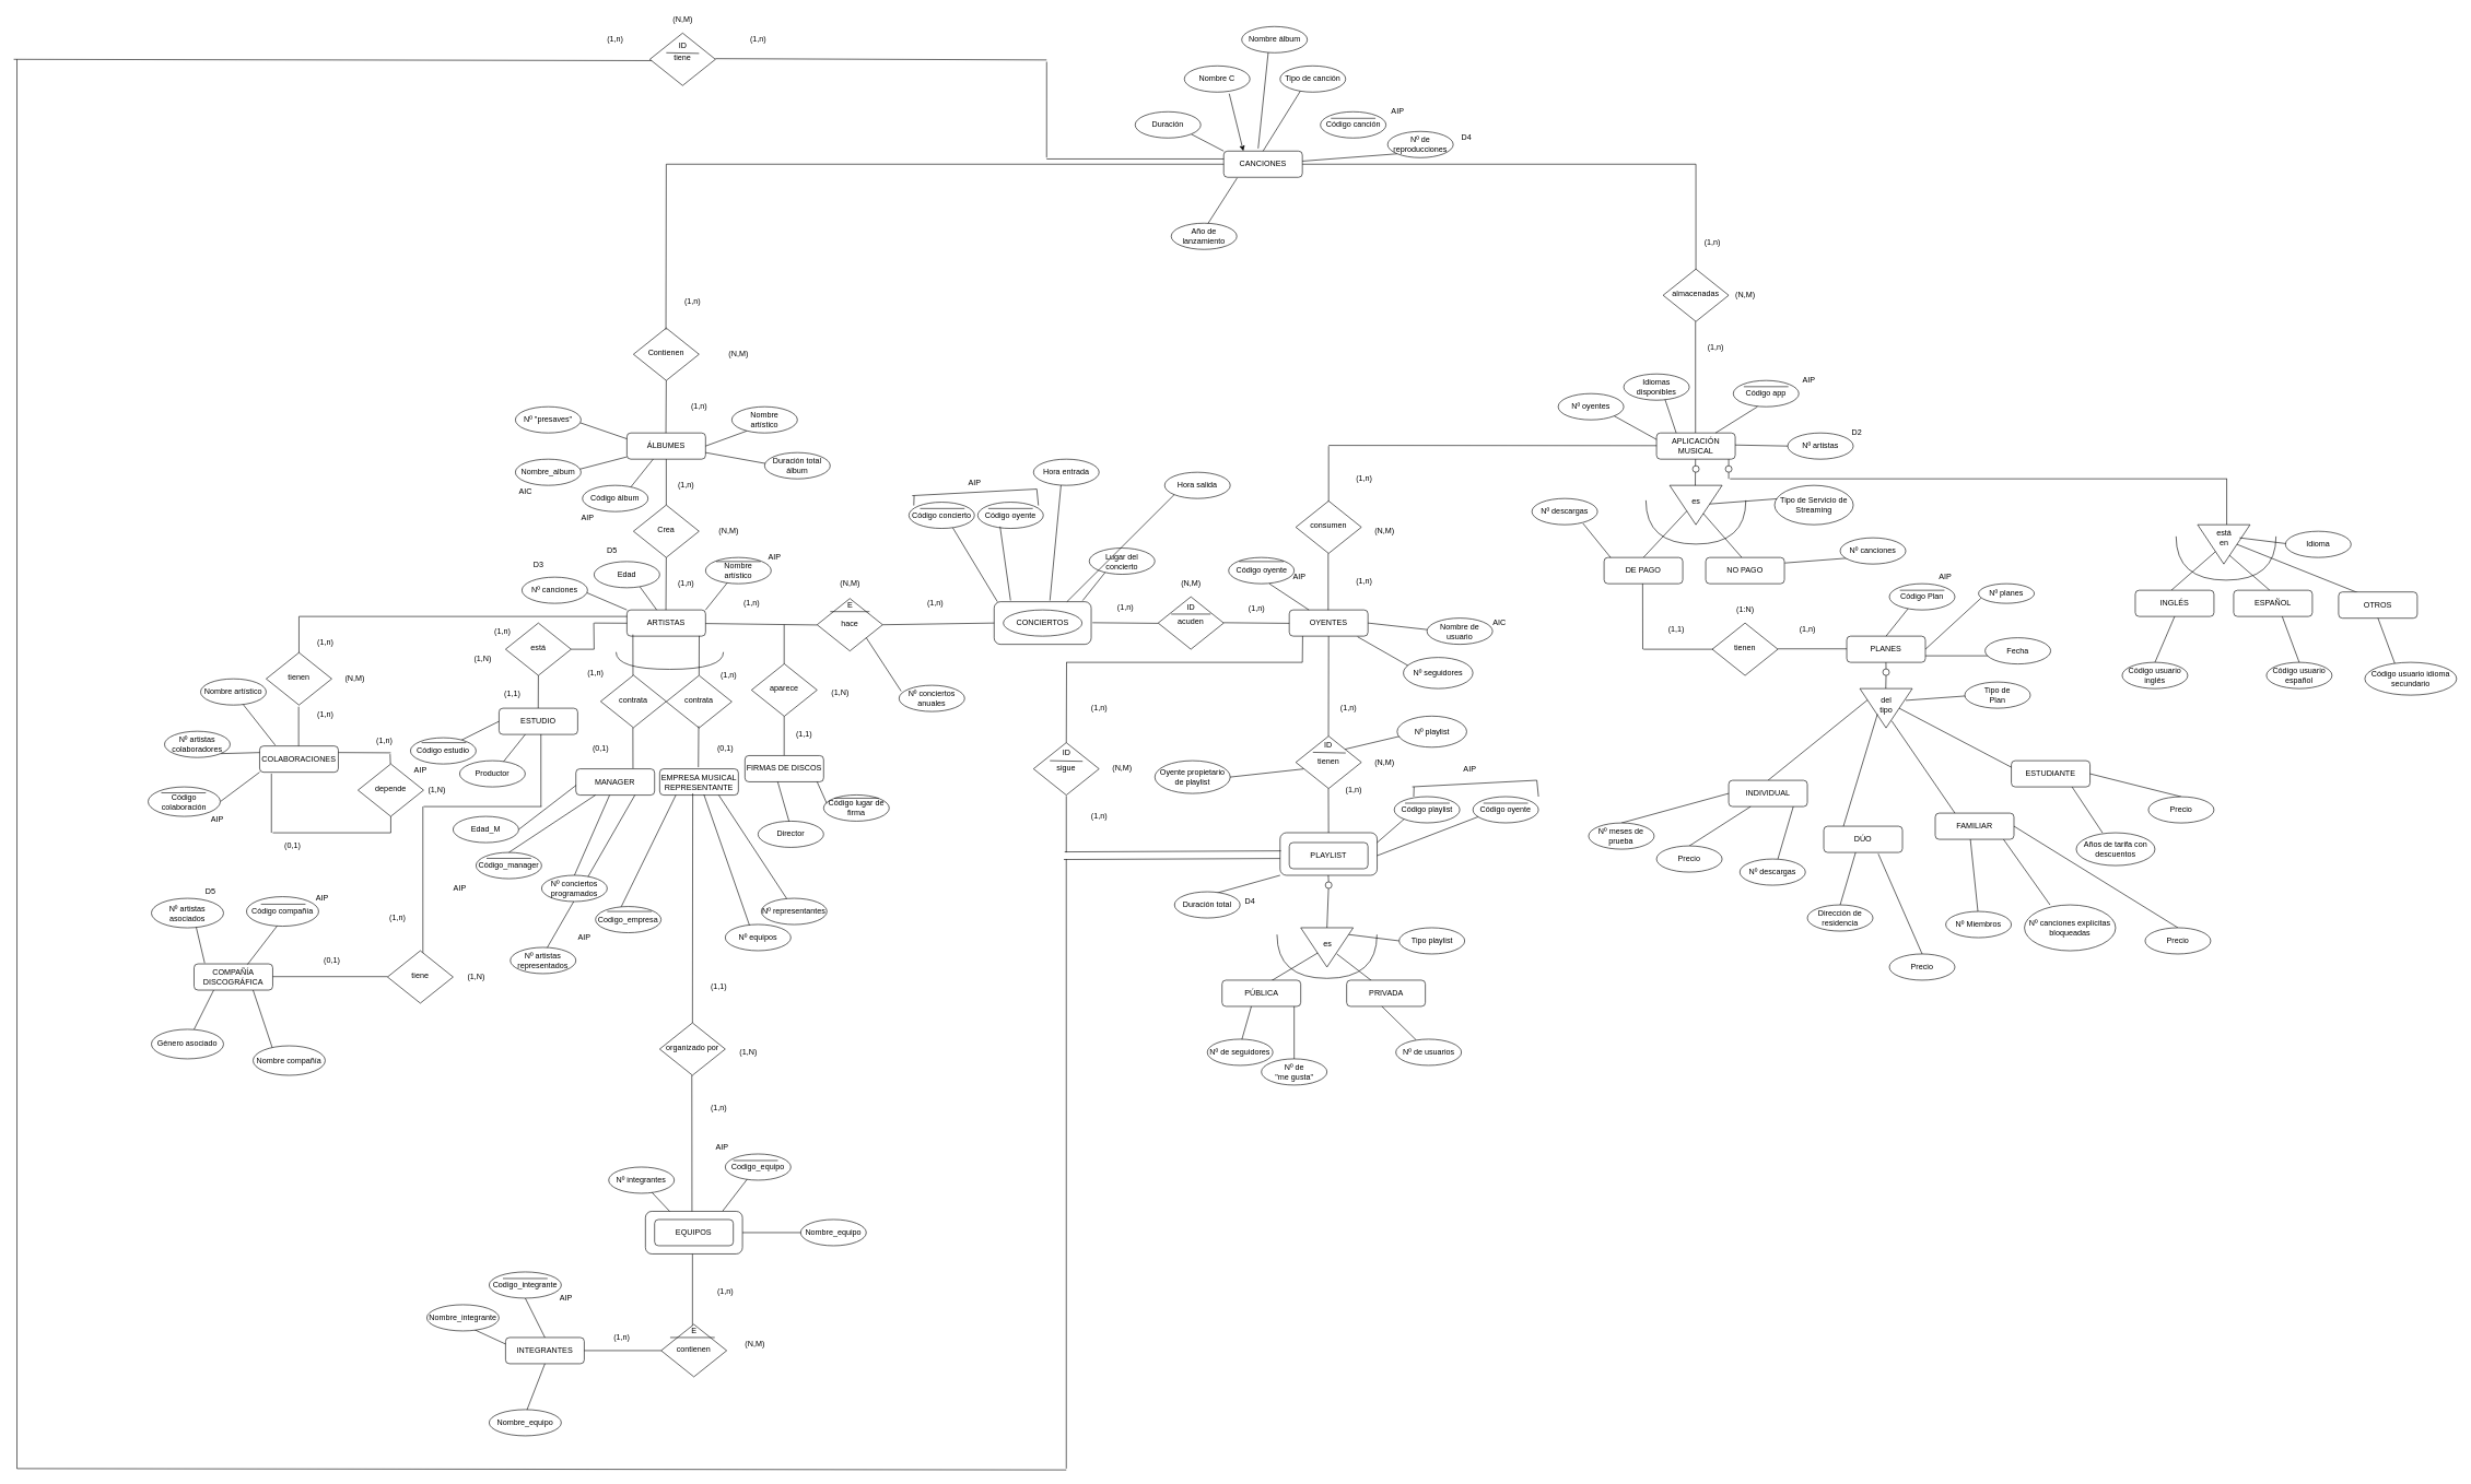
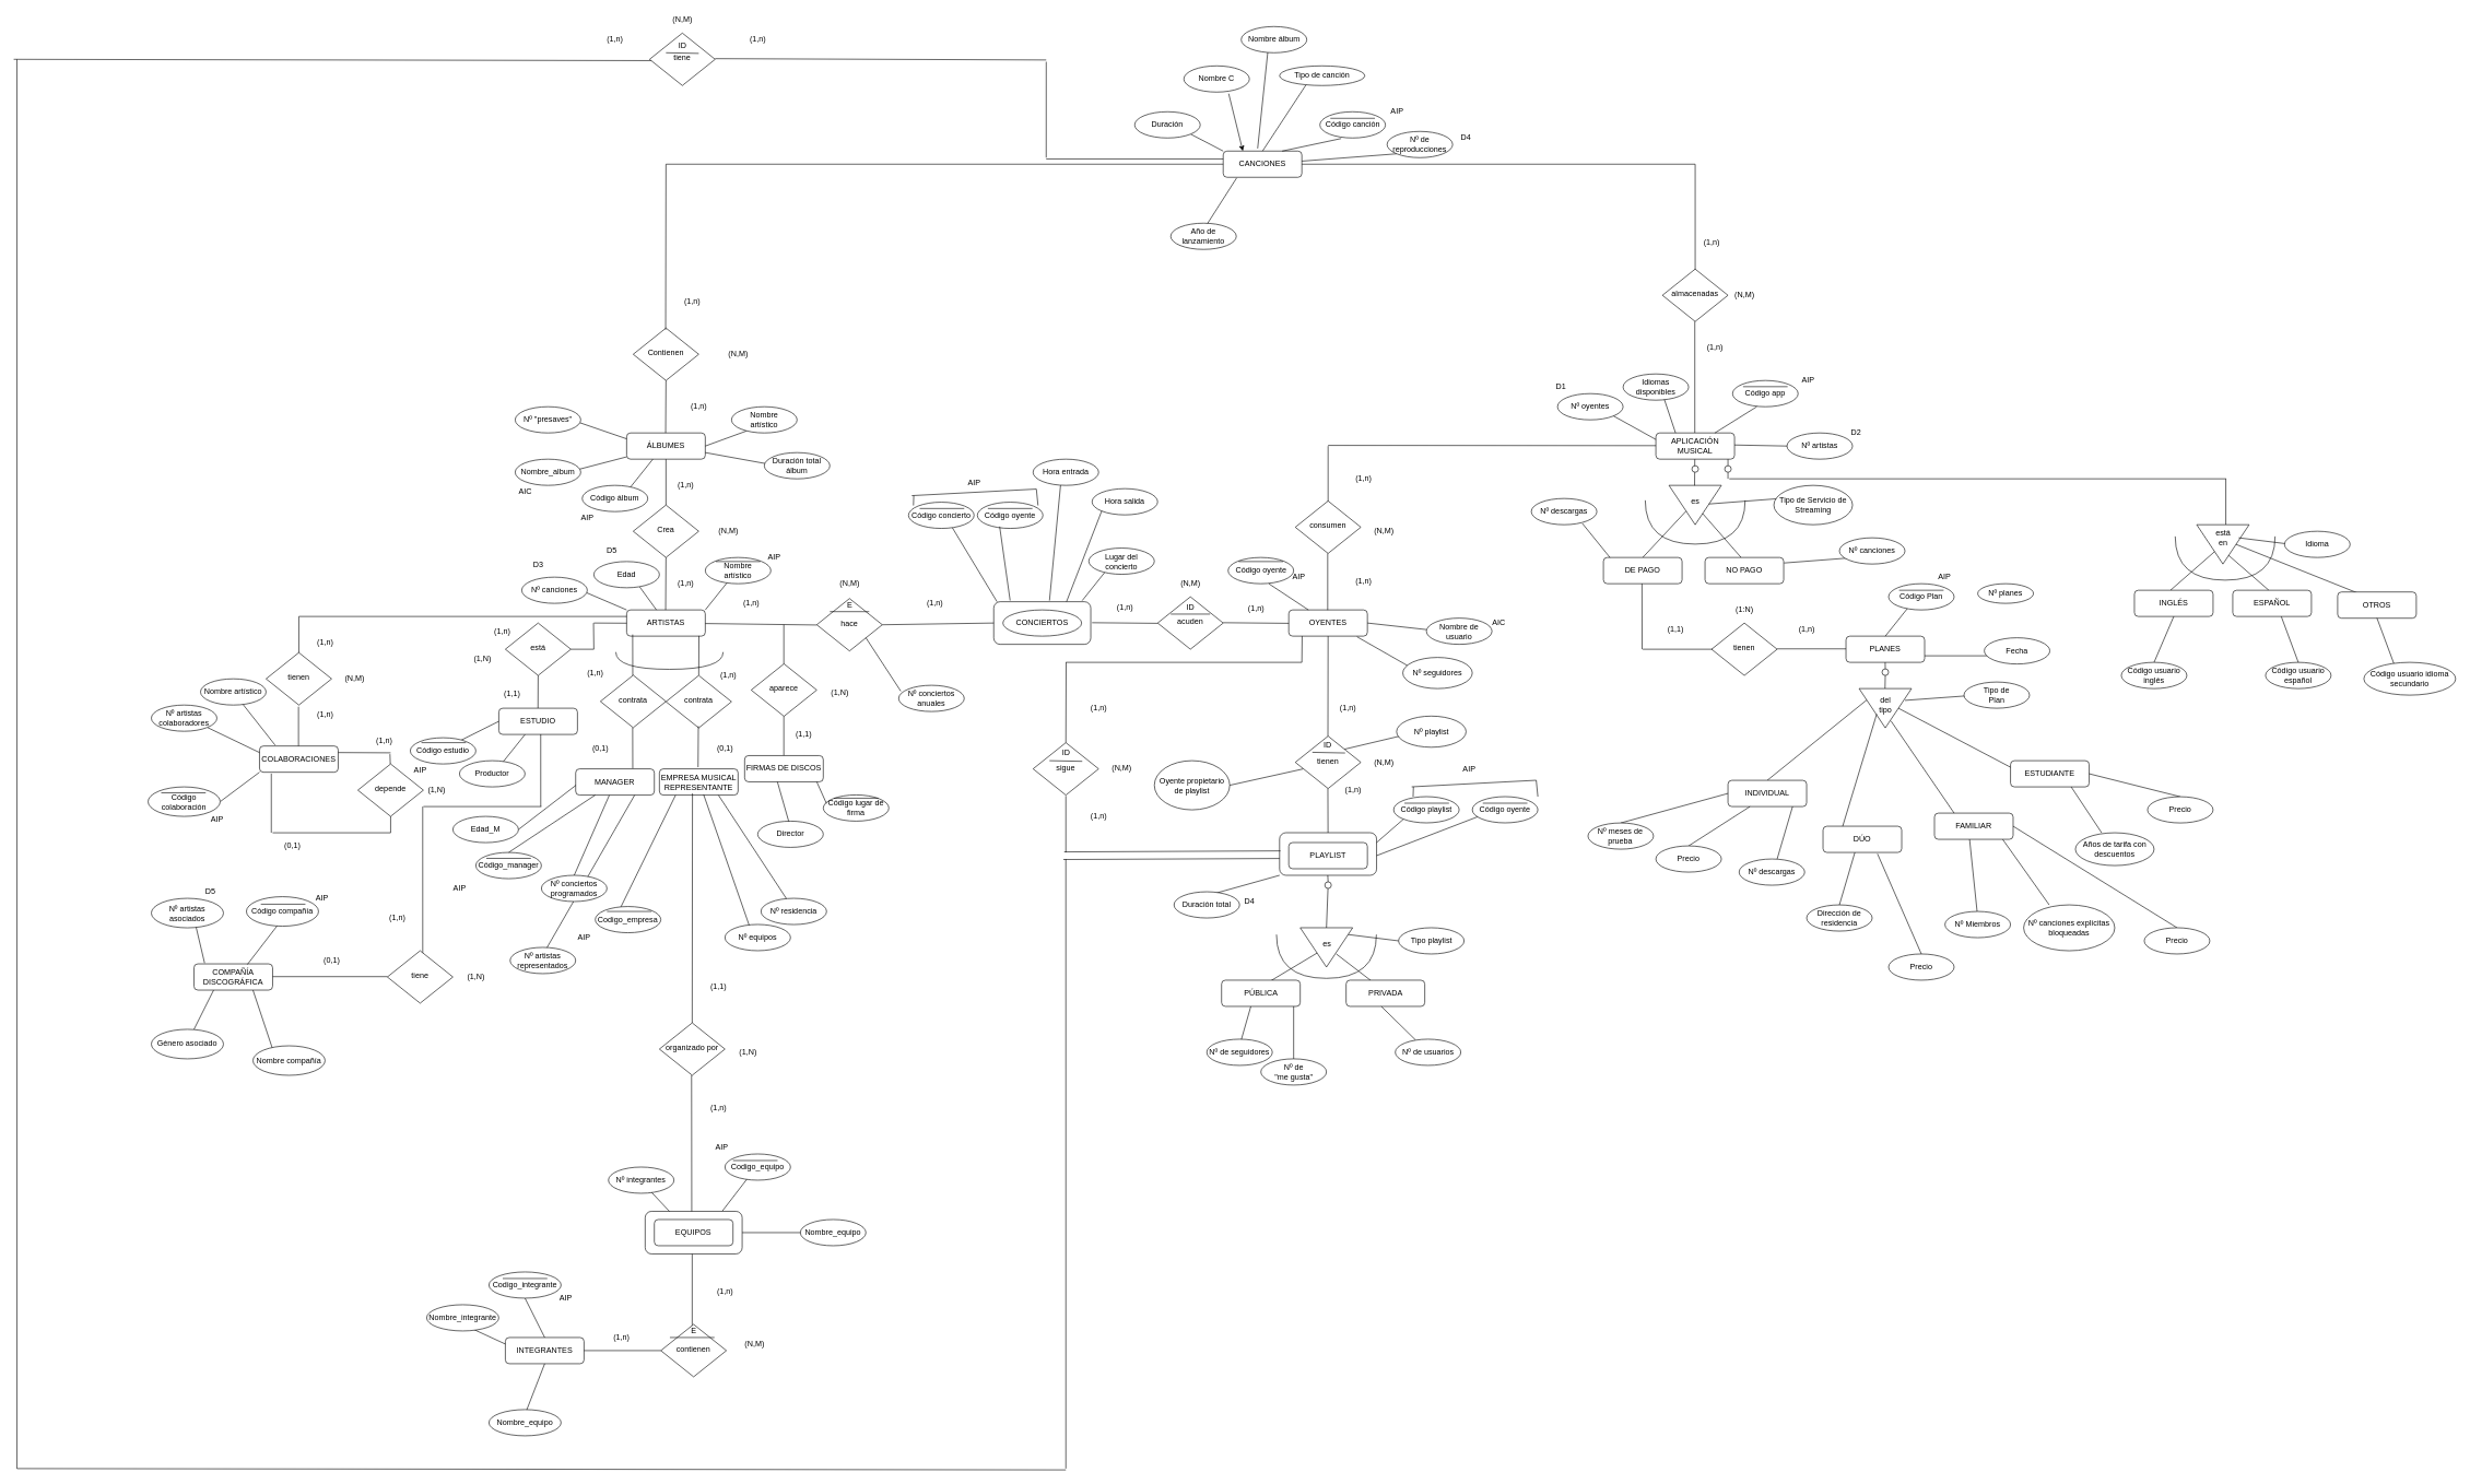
- <mxCell id="9" value="Tipo de canción" style="ellipse;whiteSpace=wrap;html=1;align=center;" parent="1" vertex="1"><mxGeometry x="1951" y="100" width="100" height="40" as="geometry" /></mxCell>
+ <mxCell id="9" value="Tipo de canción" style="ellipse;whiteSpace=wrap;html=1;align=center;" parent="1" vertex="1"><mxGeometry x="1951" y="100" width="130" height="30" as="geometry" /></mxCell>
+ <mxCell id="10" value="" style="endArrow=none;html=1;rounded=0;entryX=0.75;entryY=0;entryDx=0;entryDy=0;exitX=0.325;exitY=1.021;exitDx=0;exitDy=0;exitPerimeter=0;" parent="1" source="11" target="5" edge="1"><mxGeometry relative="1" as="geometry"><mxPoint x="2355" y="190" as="sourcePoint" /><mxPoint x="2299" y="240" as="targetPoint" /></mxGeometry></mxCell>
+ <mxCell id="27" value="D1" style="text;html=1;align=center;verticalAlign=middle;resizable=0;points=[];autosize=1;strokeColor=none;fillColor=none;" parent="1" vertex="1"><mxGeometry x="2365" y="580" width="30" height="20" as="geometry" /></mxCell>
- <mxCell id="308" value="Hora salida" style="ellipse;whiteSpace=wrap;html=1;align=center;" parent="1" vertex="1"><mxGeometry x="1775" y="720" width="100" height="40" as="geometry" /></mxCell>
+ <mxCell id="308" value="Hora salida" style="ellipse;whiteSpace=wrap;html=1;align=center;" parent="1" vertex="1"><mxGeometry x="1665" y="745" width="100" height="40" as="geometry" /></mxCell>
- <mxCell id="60" value="" style="endArrow=none;html=1;rounded=0;entryX=1;entryY=0.5;entryDx=0;entryDy=0;exitX=0.045;exitY=0.732;exitDx=0;exitDy=0;exitPerimeter=0;" parent="1" source="44" target="51" edge="1"><mxGeometry relative="1" as="geometry"><mxPoint x="2988.92" y="930" as="sourcePoint" /><mxPoint x="2880.001" y="938.378" as="targetPoint" /></mxGeometry></mxCell>
- <mxCell id="278" value="Nº artistas&lt;br&gt;colaboradores" style="ellipse;whiteSpace=wrap;html=1;align=center;" parent="1" vertex="1"><mxGeometry x="250" y="1115.12" width="100" height="40" as="geometry" /></mxCell>
+ <mxCell id="278" value="Nº artistas&lt;br&gt;colaboradores" style="ellipse;whiteSpace=wrap;html=1;align=center;" parent="1" vertex="1"><mxGeometry x="230" y="1075.12" width="100" height="40" as="geometry" /></mxCell>
- <mxCell id="297" value="Oyente propietario de playlist" style="ellipse;whiteSpace=wrap;html=1;align=center;" parent="1" vertex="1"><mxGeometry x="1760" y="1160" width="115" height="50" as="geometry" /></mxCell>
+ <mxCell id="297" value="Oyente propietario de playlist" style="ellipse;whiteSpace=wrap;html=1;align=center;" parent="1" vertex="1"><mxGeometry x="1760" y="1160" width="115" height="75" as="geometry" /></mxCell>
- <mxCell id="361" value="Nº representantes" style="ellipse;whiteSpace=wrap;html=1;align=center;" parent="1" vertex="1"><mxGeometry x="1160" y="1370" width="100" height="40" as="geometry" /></mxCell>
+ <mxCell id="361" value="Nº residencia" style="ellipse;whiteSpace=wrap;html=1;align=center;" parent="1" vertex="1"><mxGeometry x="1160" y="1370" width="100" height="40" as="geometry" /></mxCell>
